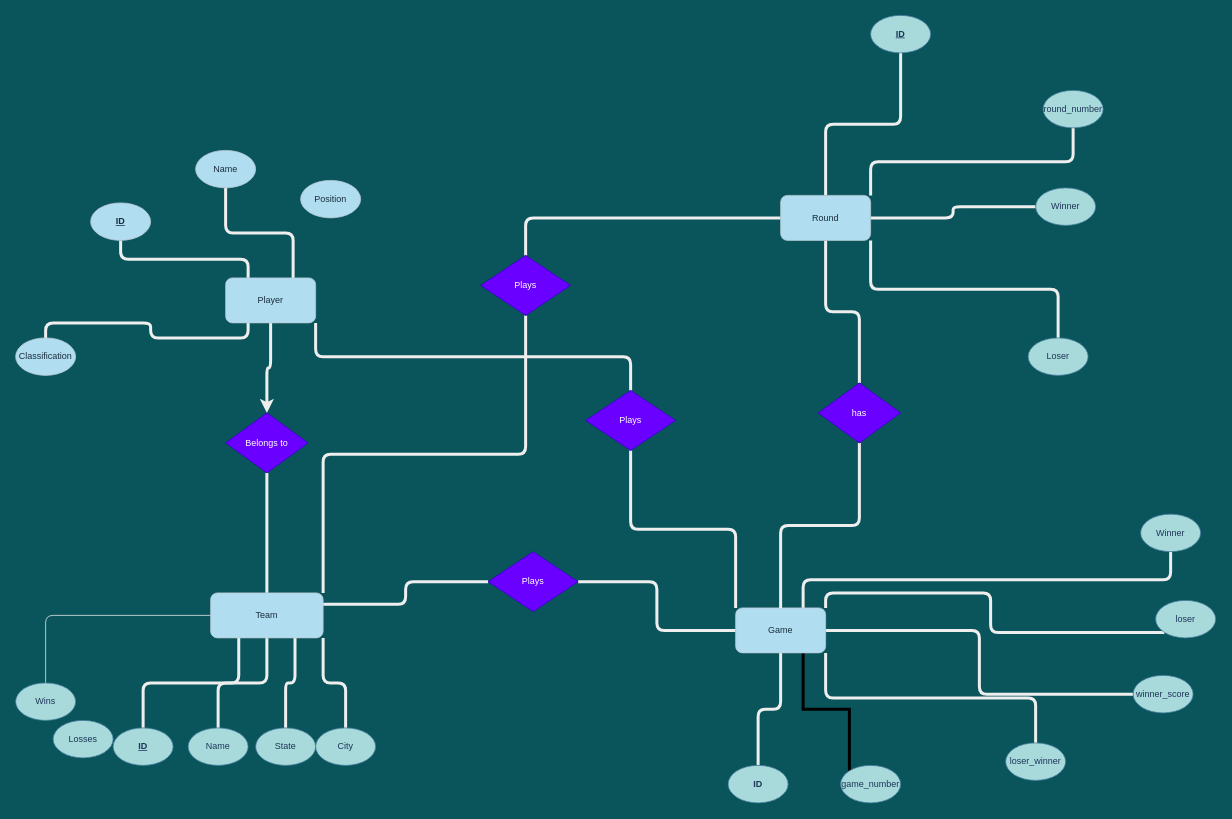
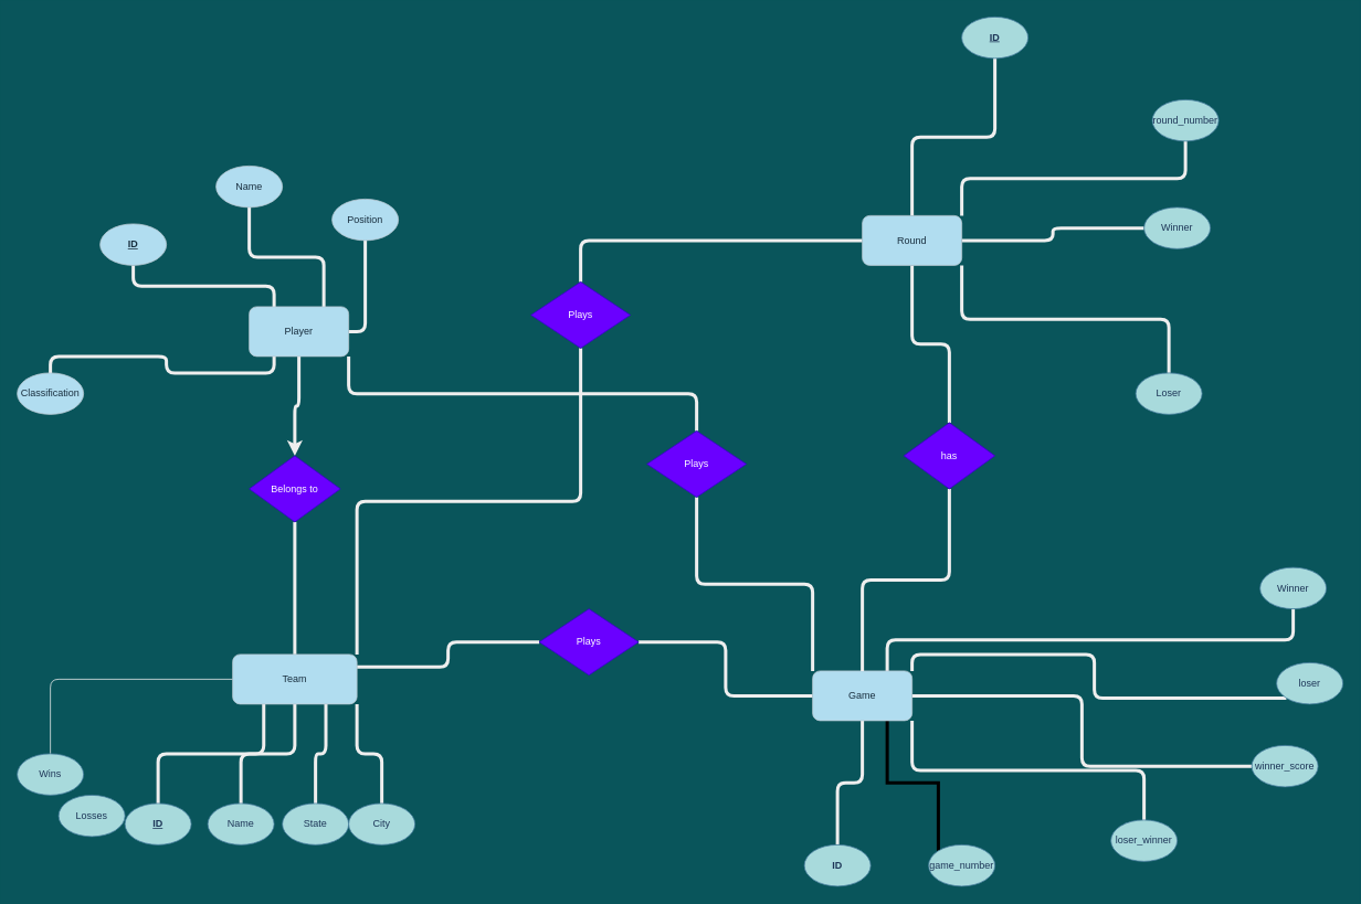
+ <mxCell id="4" style="edgeStyle=orthogonalEdgeStyle;curved=0;rounded=1;sketch=0;orthogonalLoop=1;jettySize=auto;html=1;exitX=1;exitY=0.5;exitDx=0;exitDy=0;fontColor=#FFFFFF;strokeColor=#EEEEEE;labelBackgroundColor=#09555B;strokeWidth=4;endArrow=none;endFill=0;" parent="1" source="8" target="36" edge="1"><mxGeometry relative="1" as="geometry" /></mxCell>
